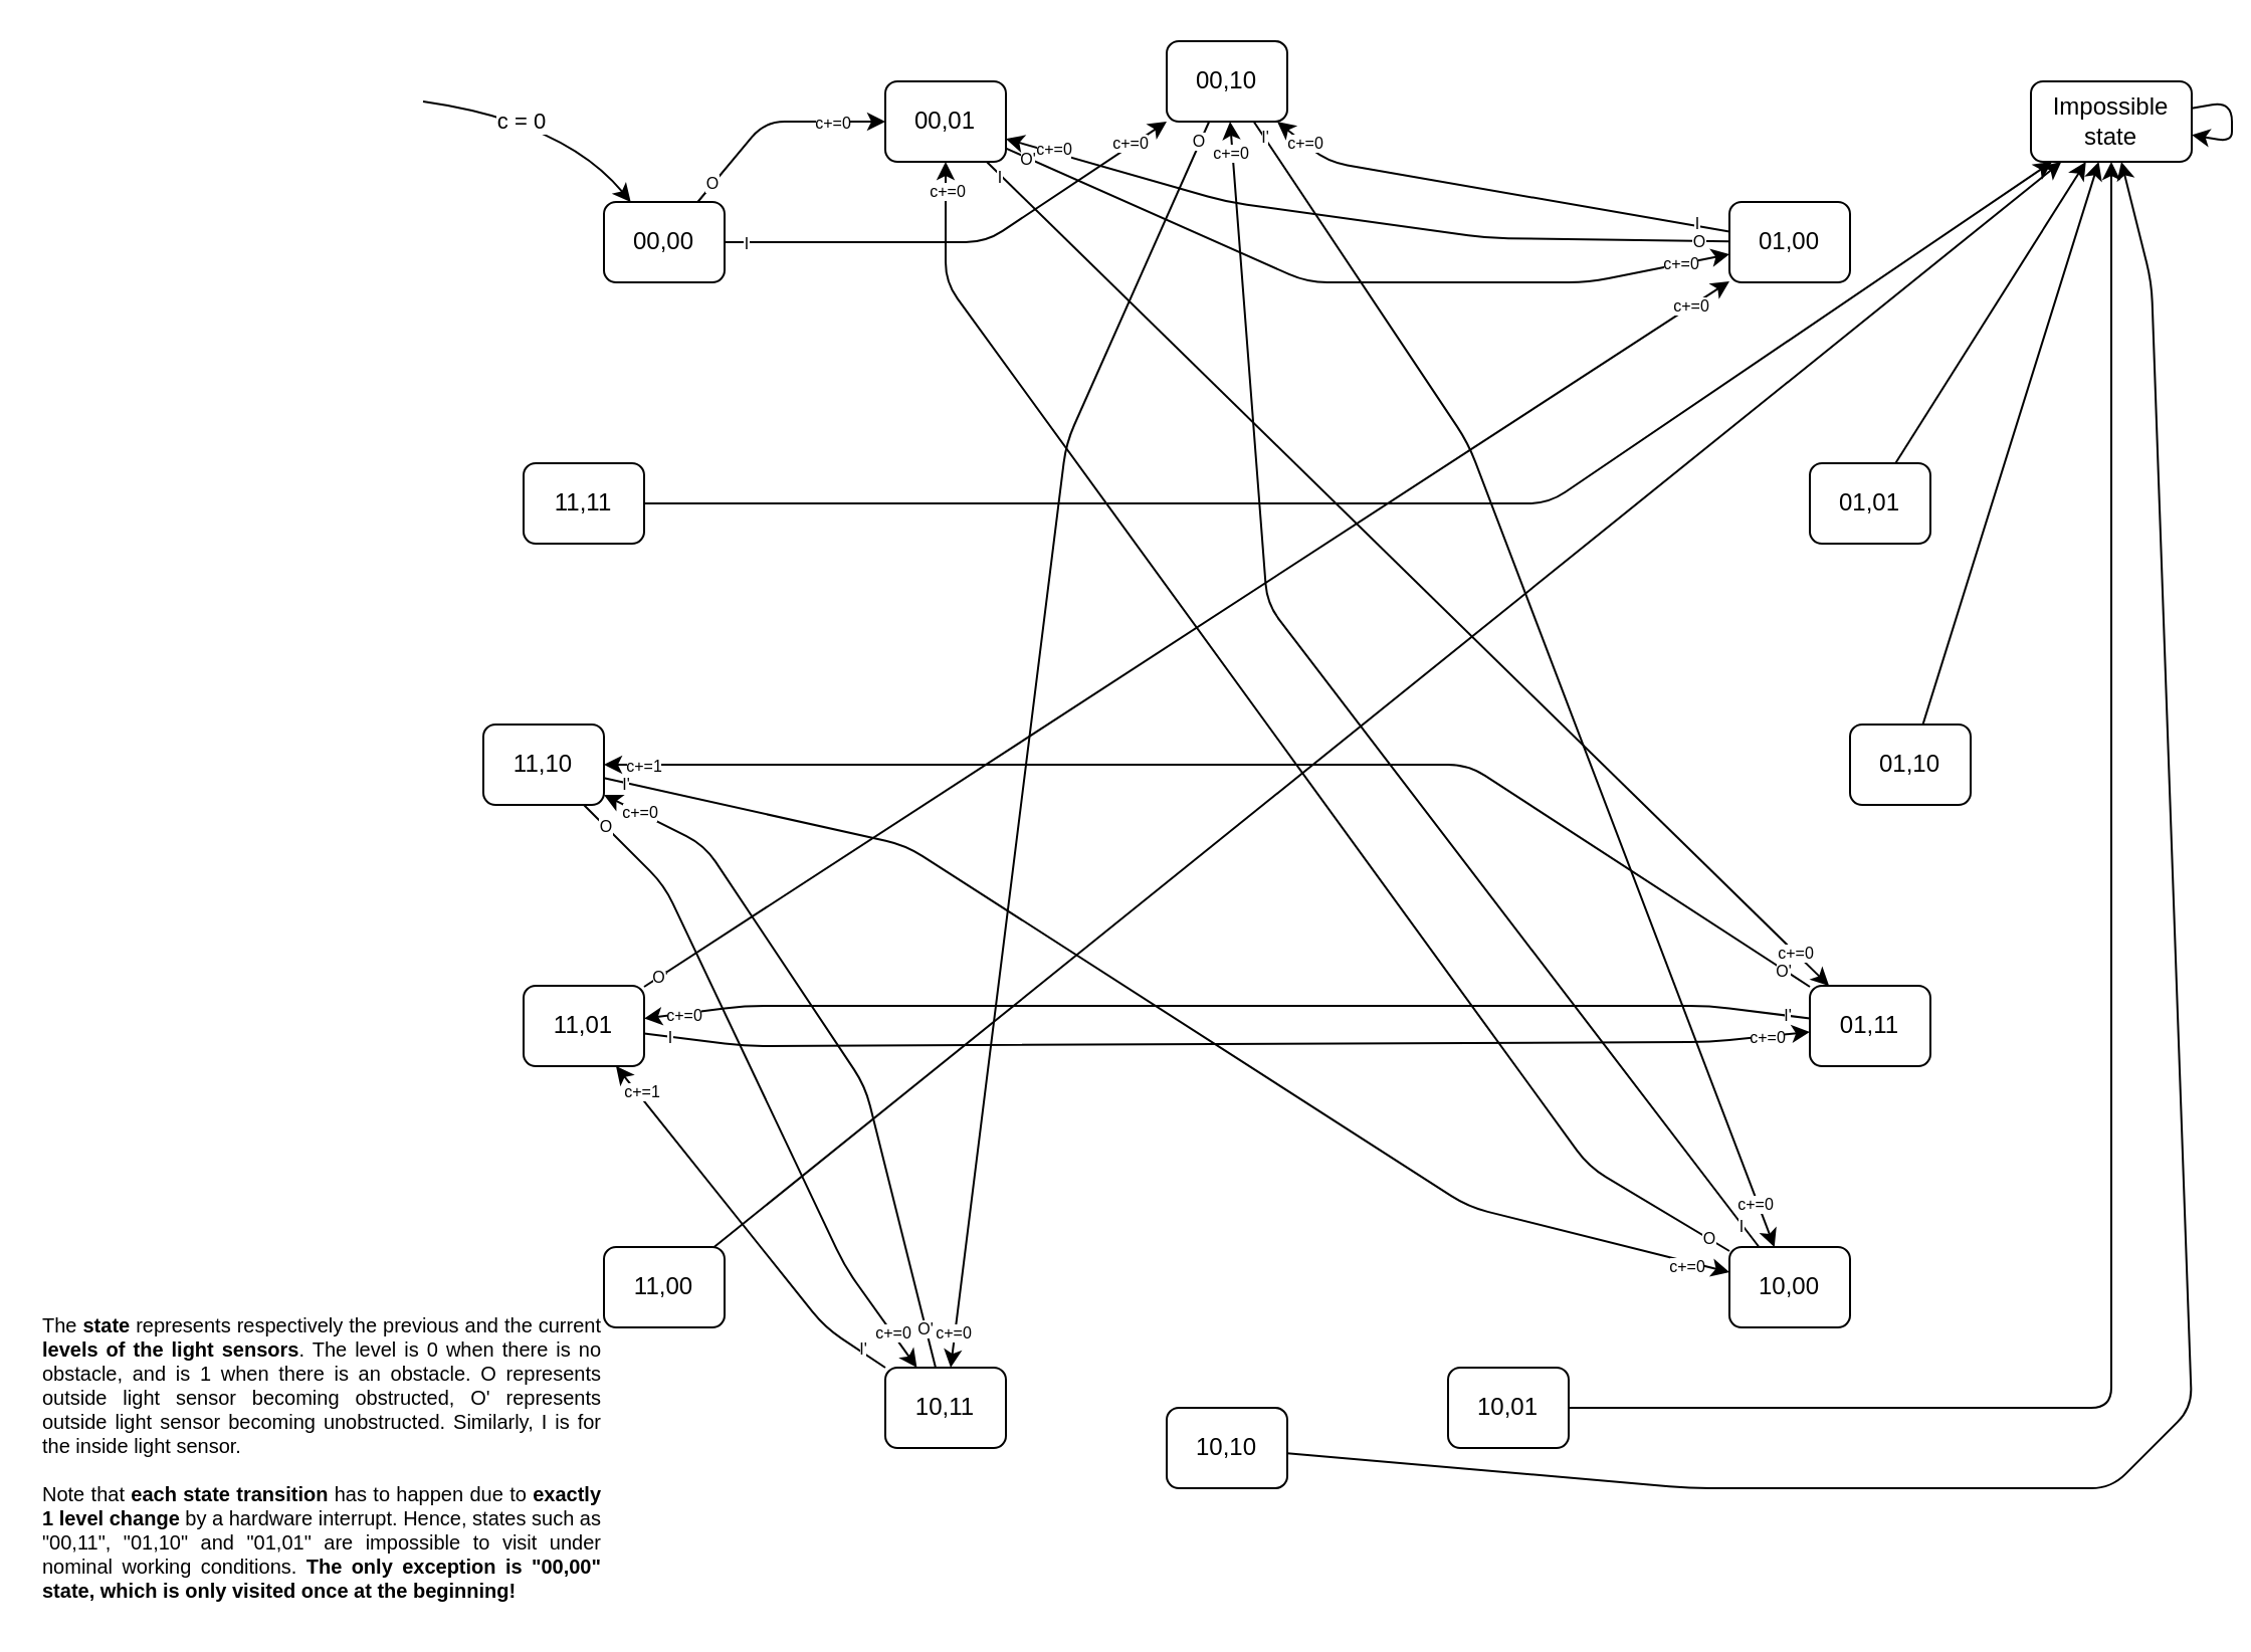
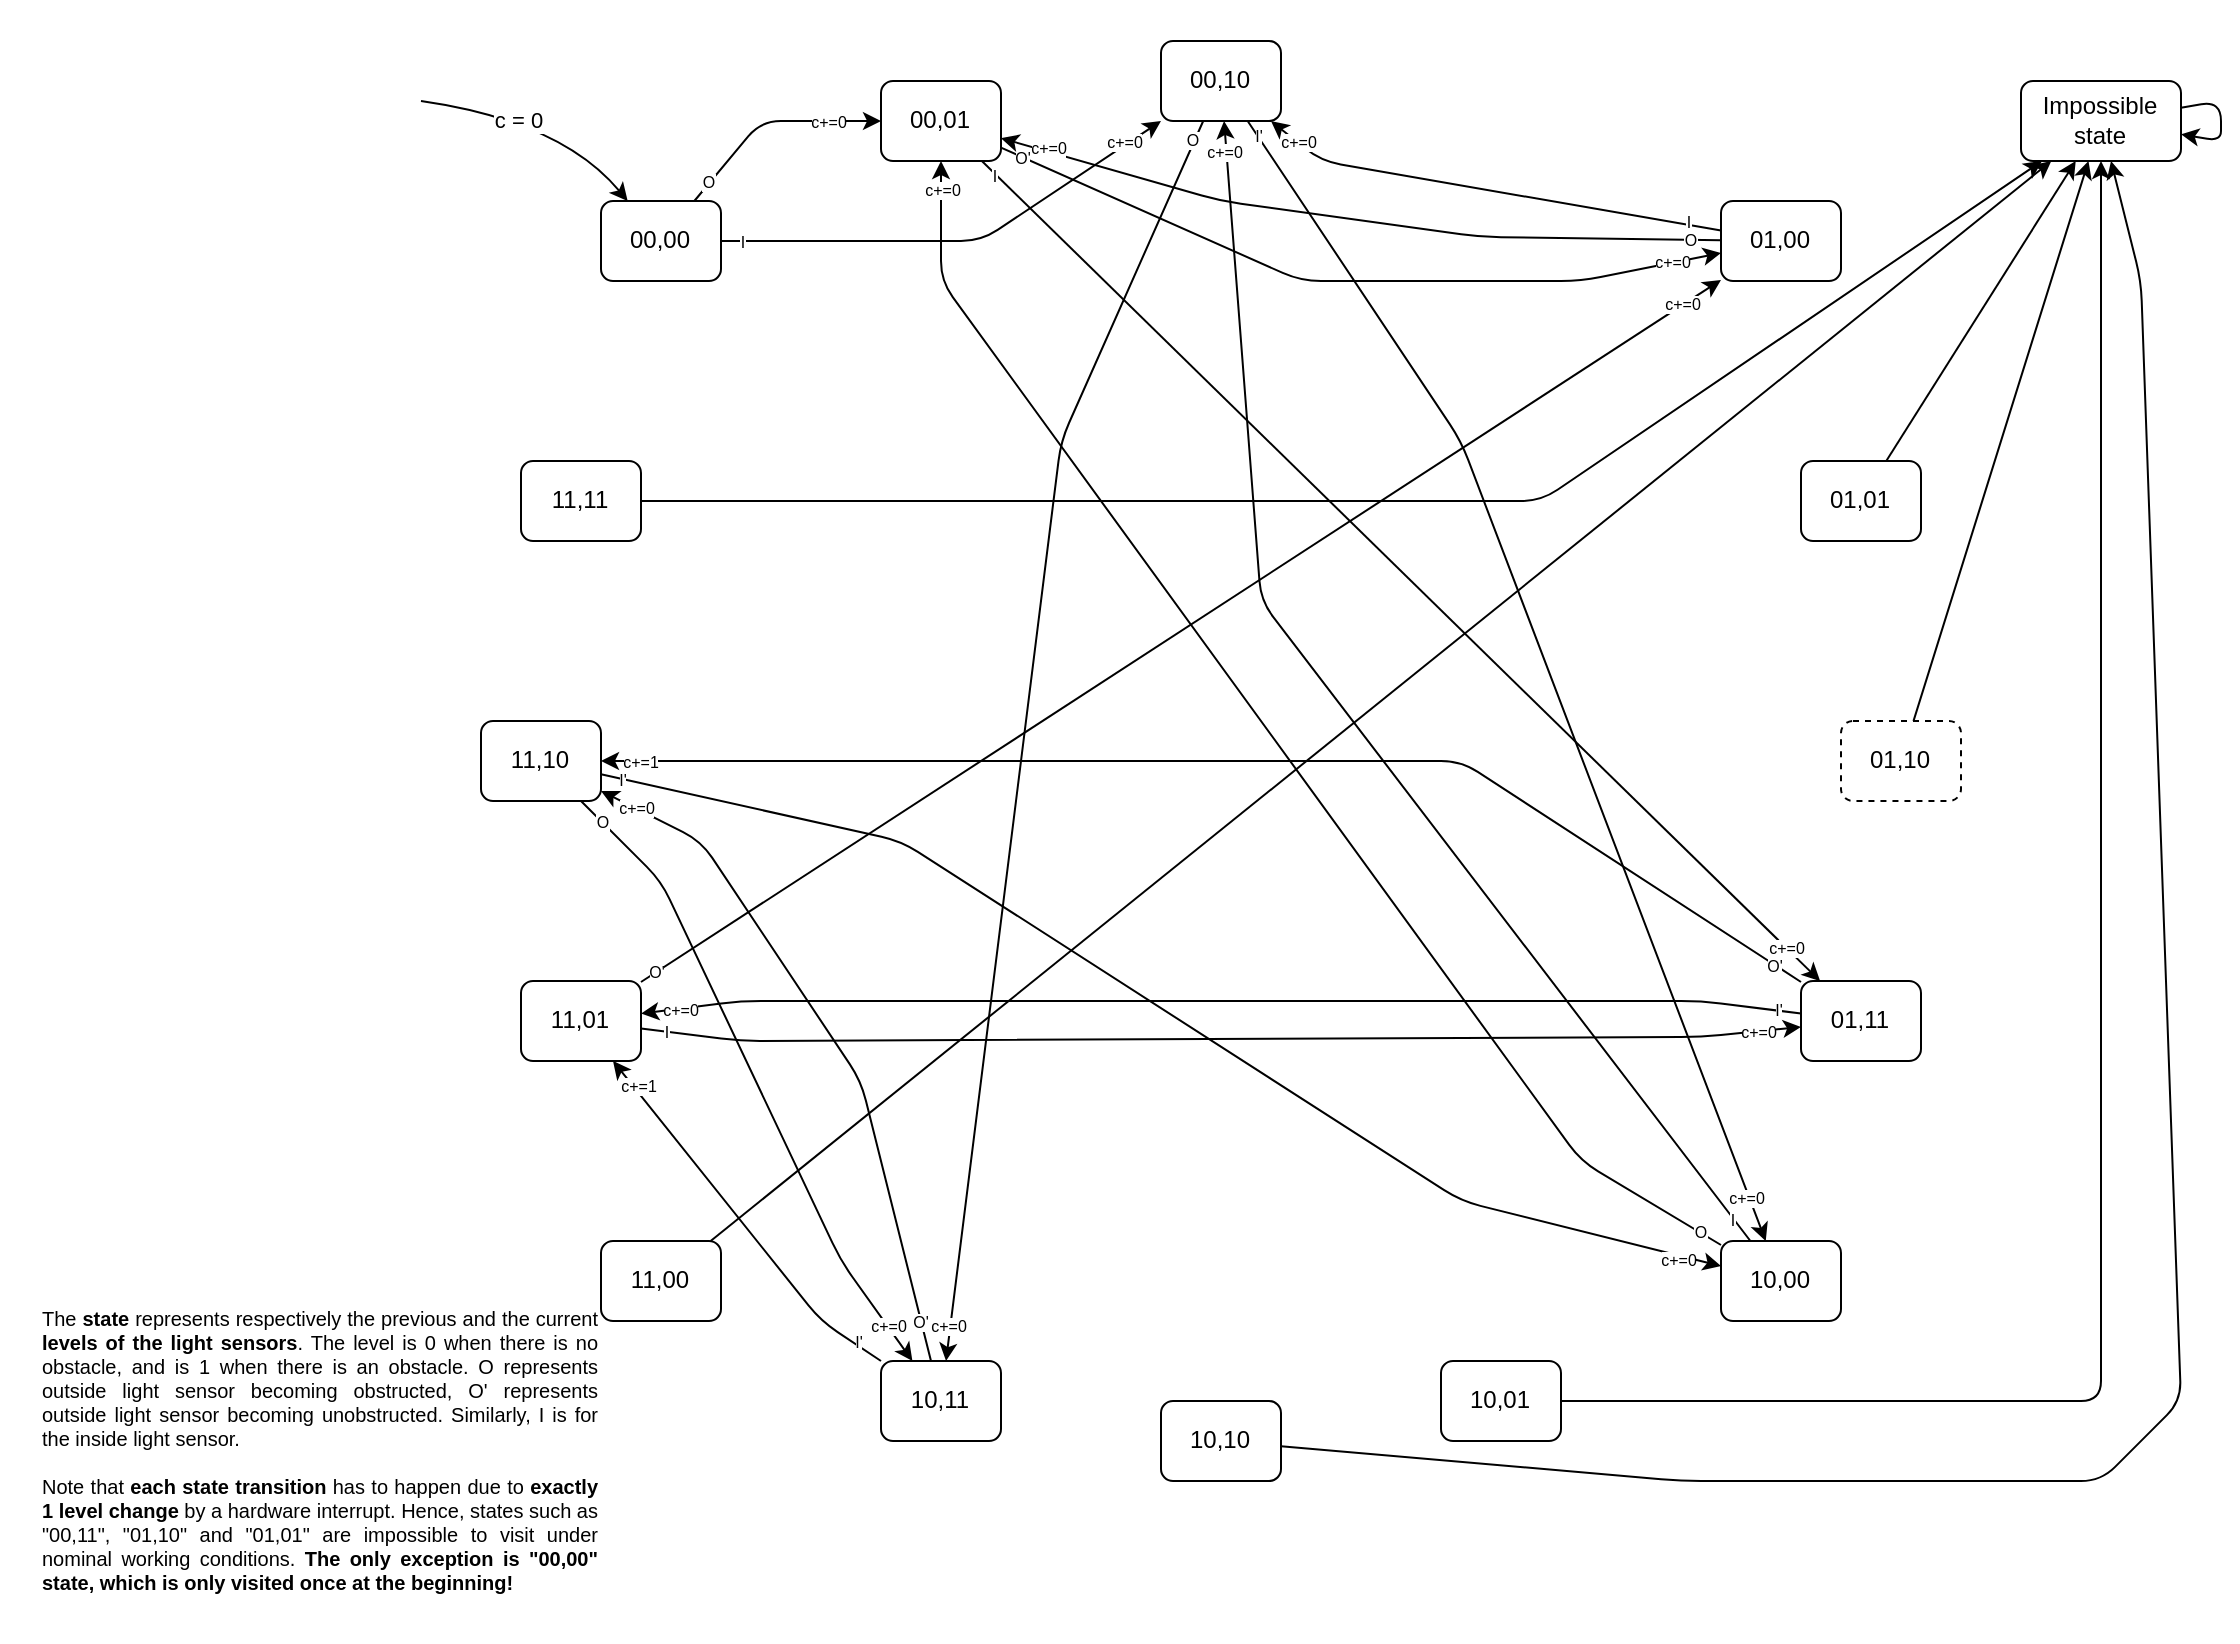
- <mxCell id="7" value="01,10" style="rounded=1;whiteSpace=wrap;html=1;" vertex="1" parent="1"><mxGeometry x="920" y="360" width="60" height="40" as="geometry" /></mxCell>
+ <mxCell id="7" value="01,10" style="rounded=1;whiteSpace=wrap;html=1;dashed=1;" vertex="1" parent="1"><mxGeometry x="920" y="360" width="60" height="40" as="geometry" /></mxCell>
